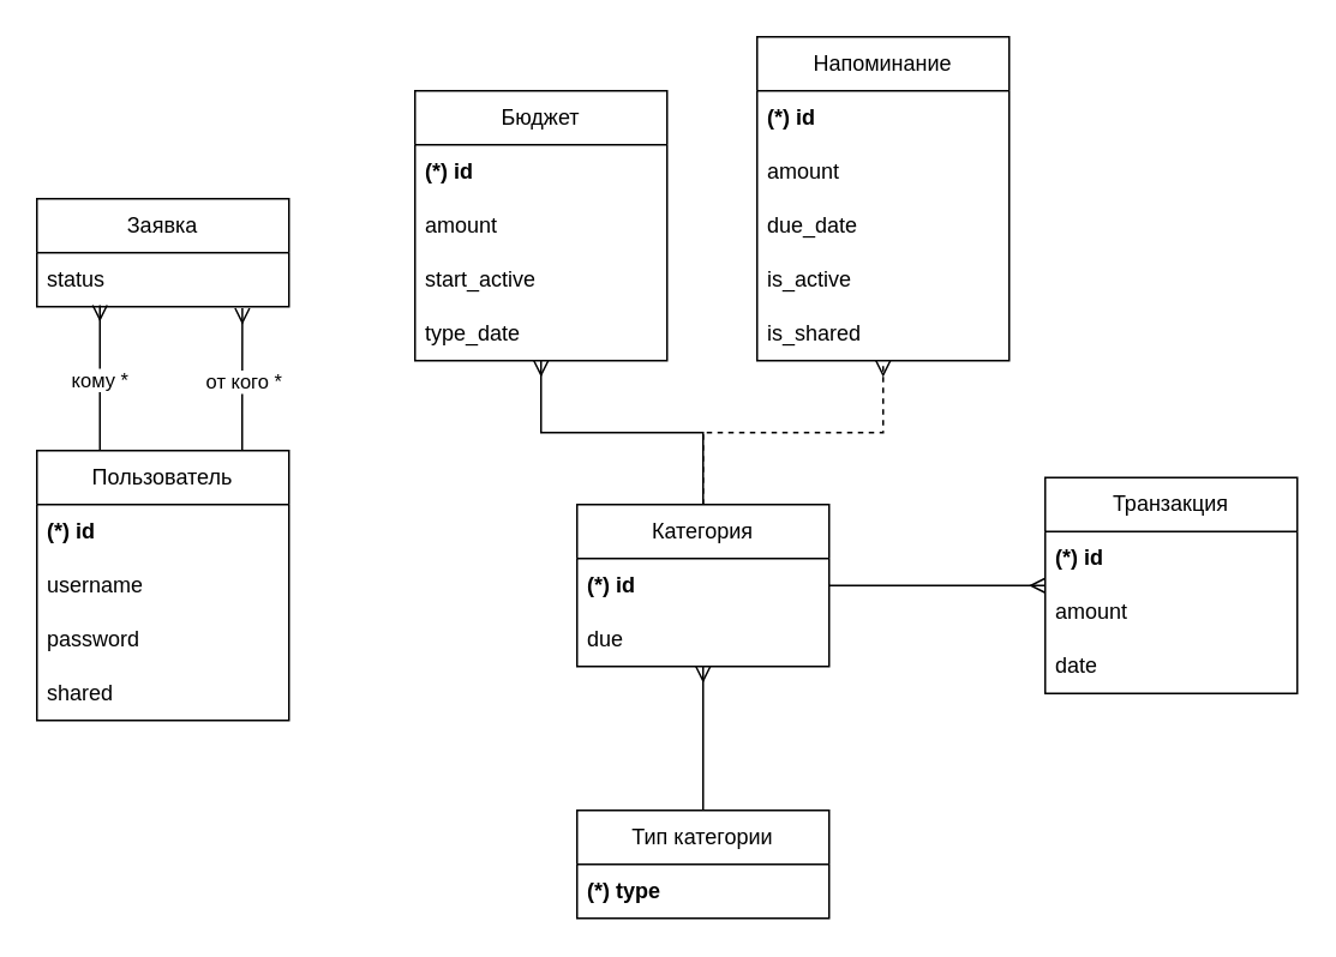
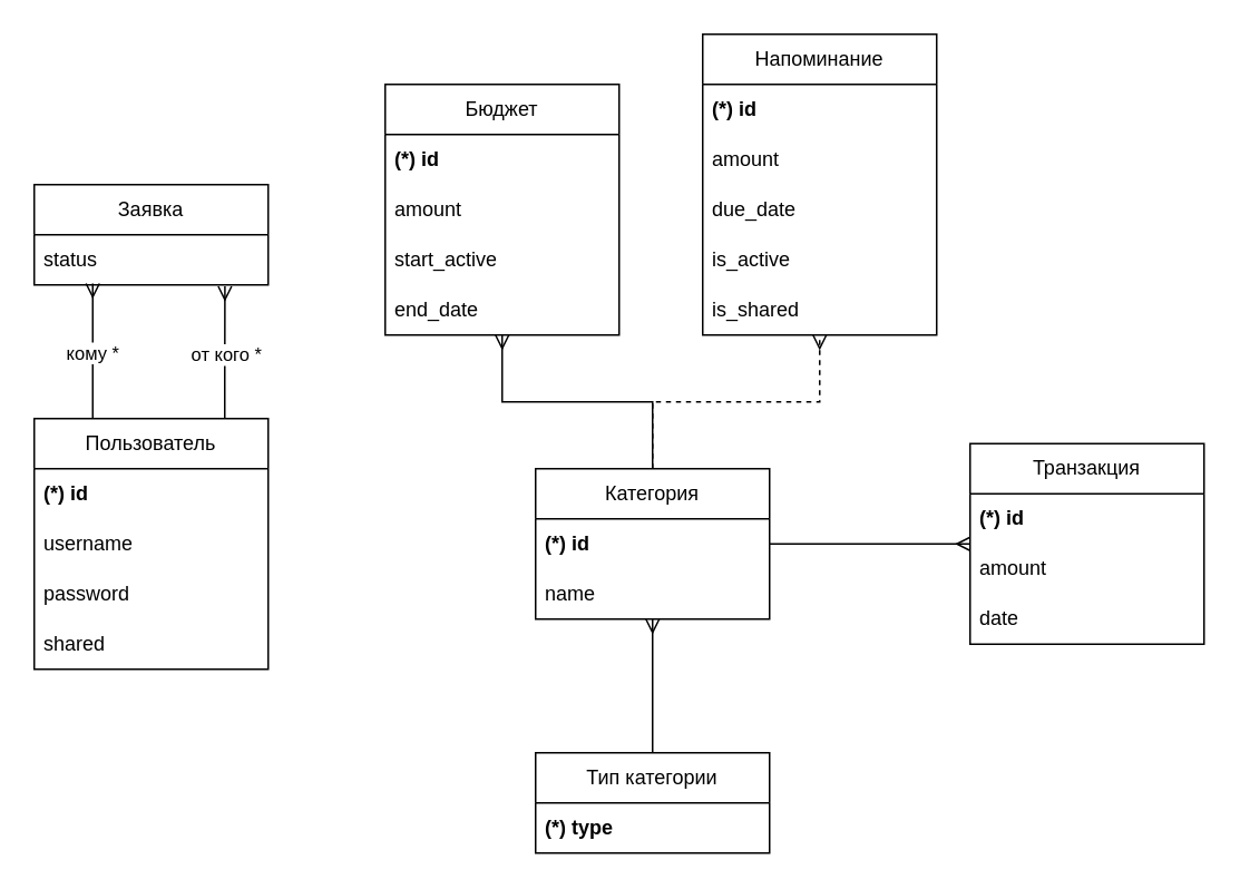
- <mxCell id="22" value="type_date" style="text;strokeColor=none;fillColor=none;align=left;verticalAlign=middle;spacingLeft=4;spacingRight=4;overflow=hidden;points=[[0,0.5],[1,0.5]];portConstraint=eastwest;rotatable=0;whiteSpace=wrap;html=1;" parent="18" vertex="1"><mxGeometry y="120" width="140" height="30" as="geometry" /></mxCell>
+ <mxCell id="22" value="end_date" style="text;strokeColor=none;fillColor=none;align=left;verticalAlign=middle;spacingLeft=4;spacingRight=4;overflow=hidden;points=[[0,0.5],[1,0.5]];portConstraint=eastwest;rotatable=0;whiteSpace=wrap;html=1;" parent="18" vertex="1"><mxGeometry y="120" width="140" height="30" as="geometry" /></mxCell>
- <mxCell id="9" value="due" style="text;strokeColor=none;fillColor=none;align=left;verticalAlign=middle;spacingLeft=4;spacingRight=4;overflow=hidden;points=[[0,0.5],[1,0.5]];portConstraint=eastwest;rotatable=0;whiteSpace=wrap;html=1;" parent="7" vertex="1"><mxGeometry y="60" width="140" height="30" as="geometry" /></mxCell>
+ <mxCell id="9" value="name" style="text;strokeColor=none;fillColor=none;align=left;verticalAlign=middle;spacingLeft=4;spacingRight=4;overflow=hidden;points=[[0,0.5],[1,0.5]];portConstraint=eastwest;rotatable=0;whiteSpace=wrap;html=1;" parent="7" vertex="1"><mxGeometry y="60" width="140" height="30" as="geometry" /></mxCell>
